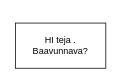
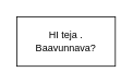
- <mxCell id="2" value="HI teja . Baavunnava?" style="rounded=0;whiteSpace=wrap;html=1;" vertex="1" parent="1"><mxGeometry x="20" y="30" width="120" height="60" as="geometry" /></mxCell>
+ <mxCell id="2" value="HI teja . Baavunnava?" style="rounded=0;whiteSpace=wrap;html=1;" vertex="1" parent="1"><mxGeometry x="20" y="20" width="120" height="60" as="geometry" /></mxCell>
